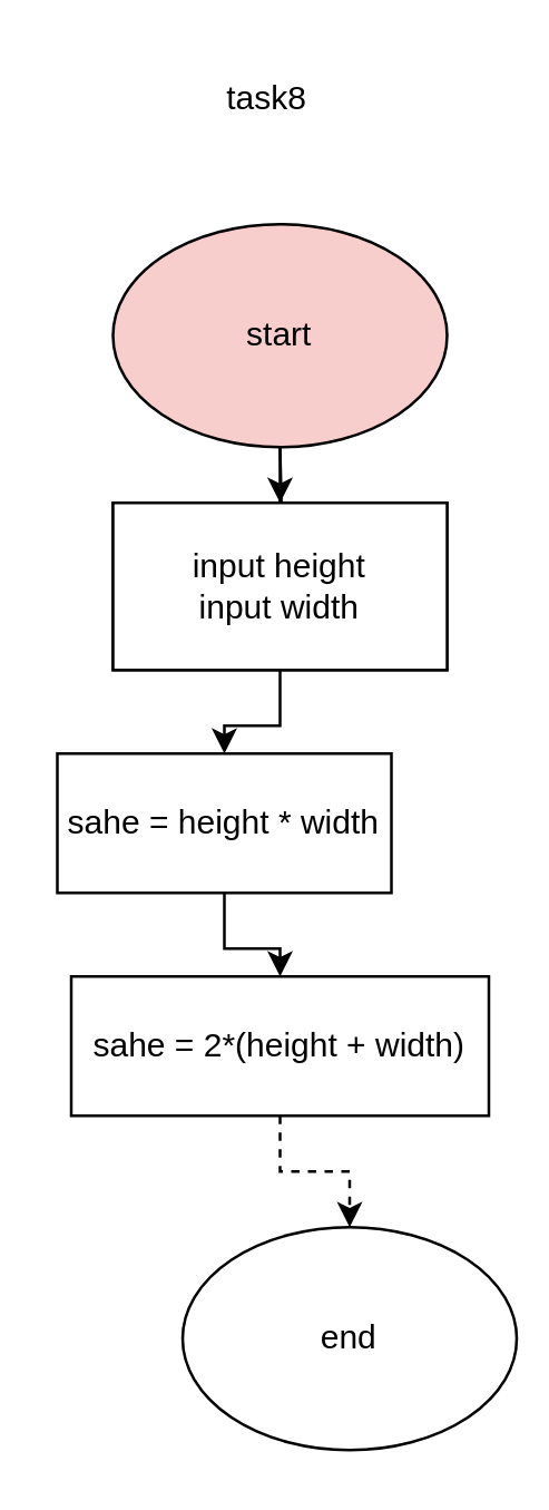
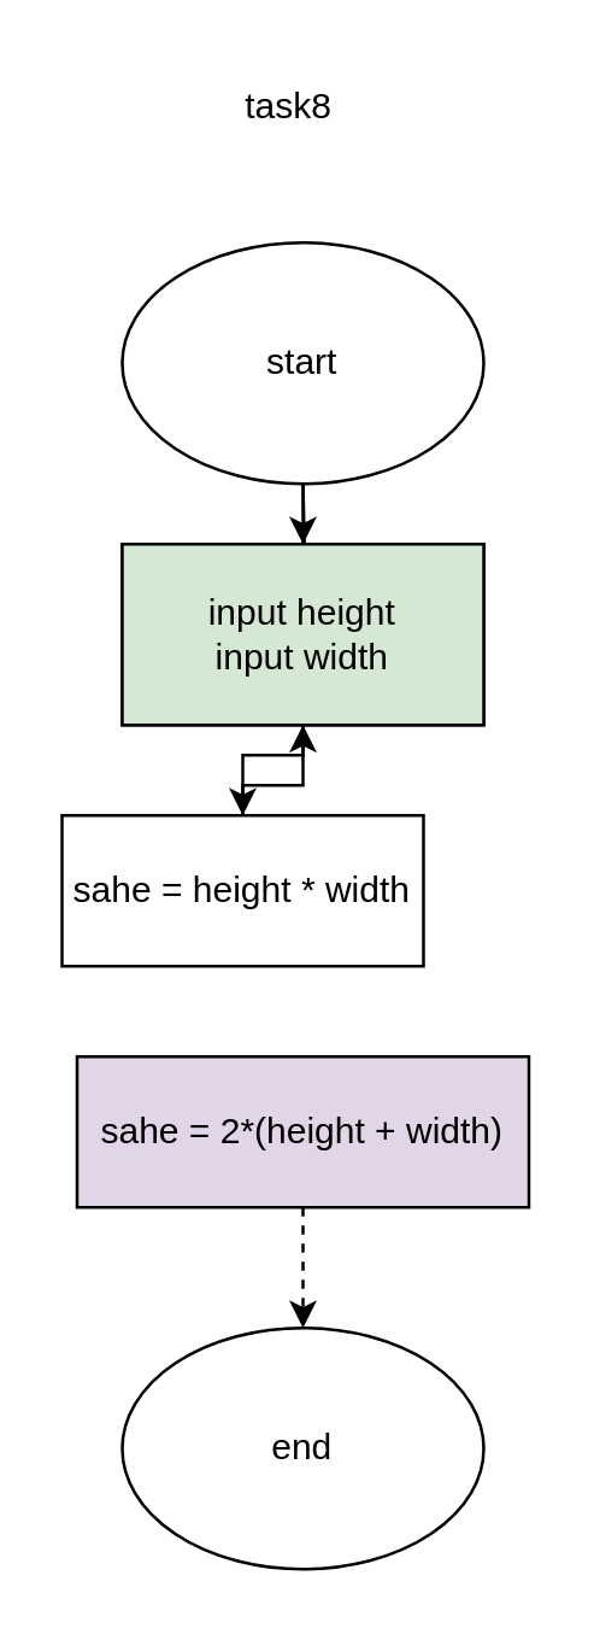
- <mxCell id="3" value="start" style="ellipse;whiteSpace=wrap;html=1;fillColor=#f8cecc;" vertex="1" parent="1"><mxGeometry x="40" y="80" width="120" height="80" as="geometry" /></mxCell>
+ <mxCell id="3" value="start" style="ellipse;whiteSpace=wrap;html=1;" vertex="1" parent="1"><mxGeometry x="40" y="80" width="120" height="80" as="geometry" /></mxCell>
- <mxCell id="8" value="input height&lt;div&gt;input width&lt;/div&gt;" style="rounded=0;whiteSpace=wrap;html=1;" vertex="1" parent="1"><mxGeometry x="40" y="180" width="120" height="60" as="geometry" /></mxCell>
+ <mxCell id="8" value="input height&lt;div&gt;input width&lt;/div&gt;" style="rounded=0;whiteSpace=wrap;html=1;fillColor=#d5e8d4;" vertex="1" parent="1"><mxGeometry x="40" y="180" width="120" height="60" as="geometry" /></mxCell>
- <mxCell id="10" style="edgeStyle=orthogonalEdgeStyle;rounded=0;orthogonalLoop=1;jettySize=auto;html=1;" edge="1" parent="1" source="11" target="13"><mxGeometry relative="1" as="geometry" /></mxCell>
+ <mxCell id="10" style="edgeStyle=orthogonalEdgeStyle;rounded=0;orthogonalLoop=1;jettySize=auto;html=1;" edge="1" parent="1" source="11" target="8"><mxGeometry relative="1" as="geometry" /></mxCell>
- <mxCell id="13" value="sahe = 2*(height + width)" style="rounded=0;whiteSpace=wrap;html=1;" vertex="1" parent="1"><mxGeometry x="25" y="350" width="150" height="50" as="geometry" /></mxCell>
+ <mxCell id="13" value="sahe = 2*(height + width)" style="rounded=0;whiteSpace=wrap;html=1;fillColor=#e1d5e7;" vertex="1" parent="1"><mxGeometry x="25" y="350" width="150" height="50" as="geometry" /></mxCell>
- <mxCell id="7" value="end" style="ellipse;whiteSpace=wrap;html=1;" vertex="1" parent="1"><mxGeometry x="65" y="440" width="120" height="80" as="geometry" /></mxCell>
+ <mxCell id="7" value="end" style="ellipse;whiteSpace=wrap;html=1;" vertex="1" parent="1"><mxGeometry x="40" y="440" width="120" height="80" as="geometry" /></mxCell>
